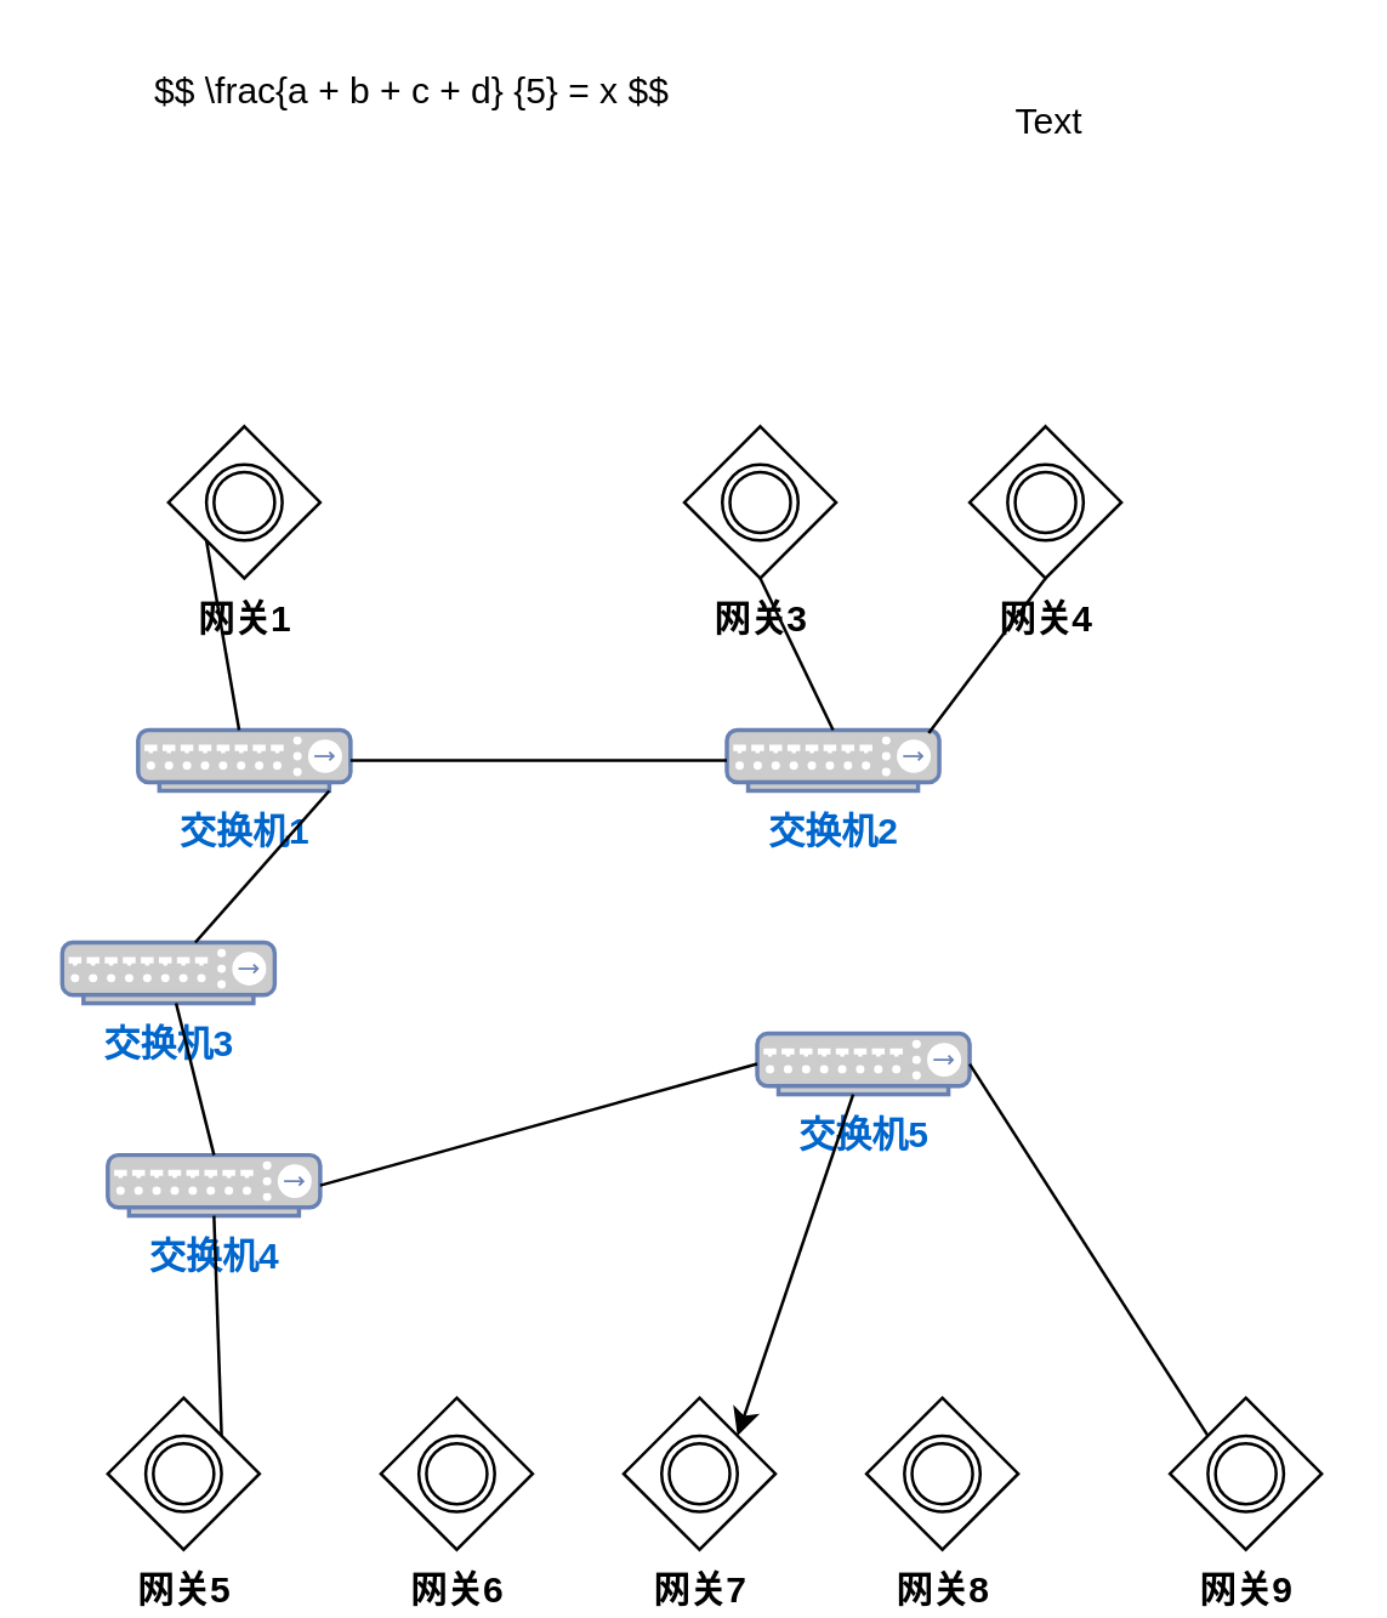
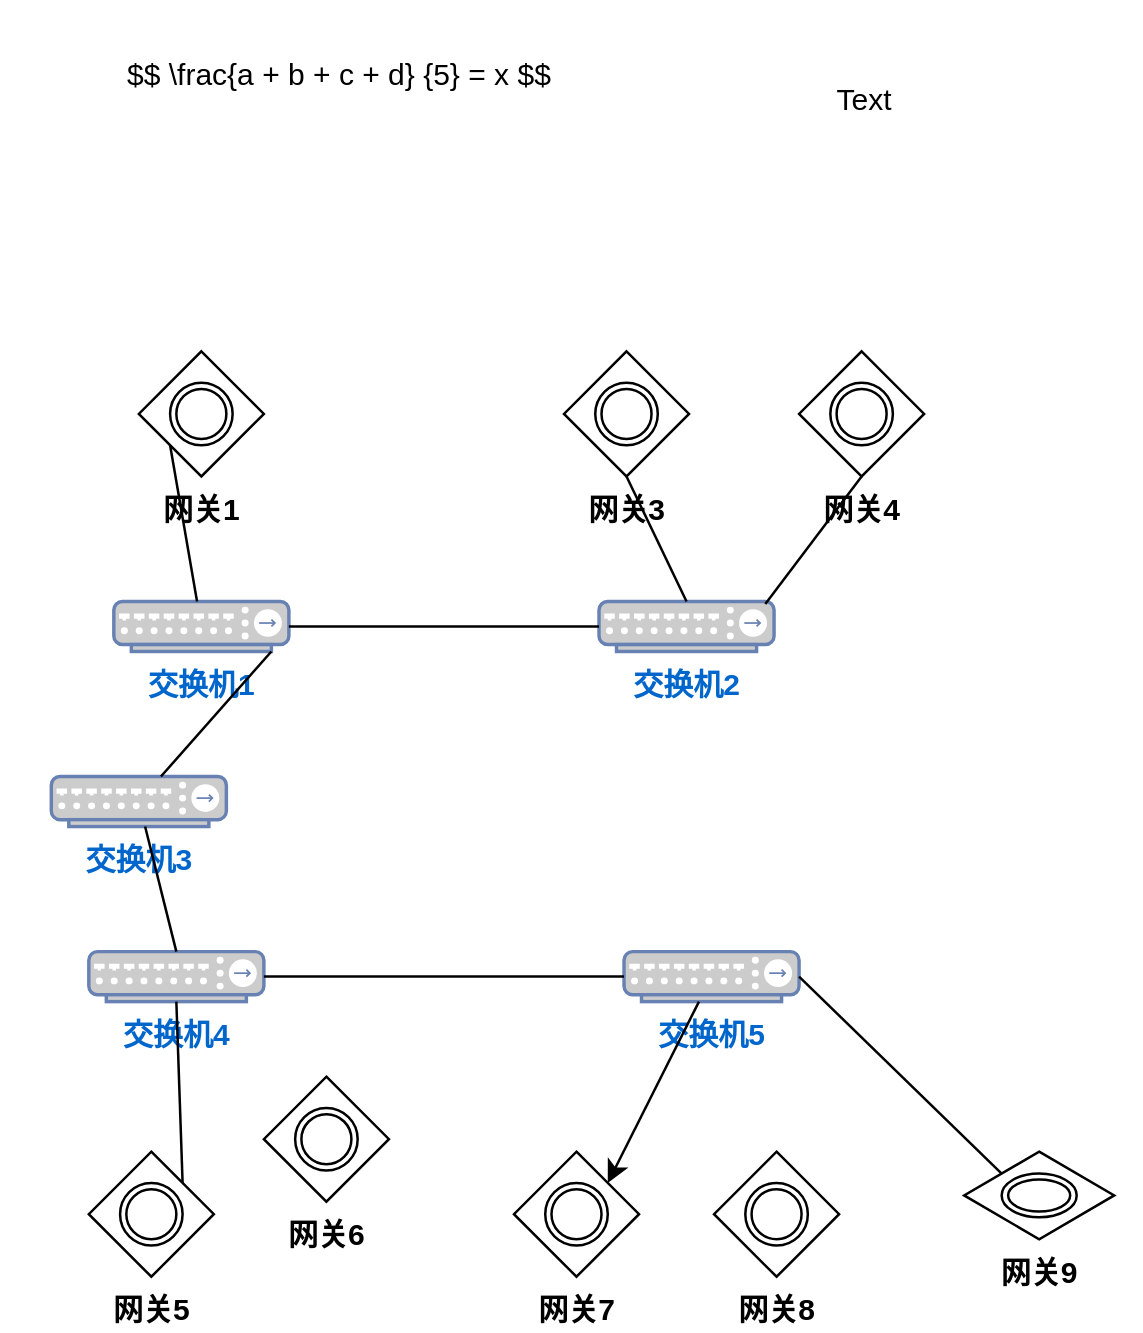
- <mxCell id="5" value="&lt;b&gt;&lt;font style=&quot;vertical-align: inherit&quot;&gt;&lt;font style=&quot;vertical-align: inherit&quot;&gt;&lt;font style=&quot;vertical-align: inherit&quot;&gt;&lt;font style=&quot;vertical-align: inherit&quot;&gt;交换机5&lt;/font&gt;&lt;/font&gt;&lt;/font&gt;&lt;/font&gt;&lt;/b&gt;" style="fontColor=#0066CC;verticalAlign=top;verticalLabelPosition=bottom;labelPosition=center;align=center;html=1;outlineConnect=0;fillColor=#CCCCCC;strokeColor=#6881B3;gradientColor=none;gradientDirection=north;strokeWidth=2;shape=mxgraph.networks.hub;" parent="1" vertex="1"><mxGeometry x="249" y="340" width="70" height="20" as="geometry" /></mxCell>
+ <mxCell id="5" value="&lt;b&gt;&lt;font style=&quot;vertical-align: inherit&quot;&gt;&lt;font style=&quot;vertical-align: inherit&quot;&gt;&lt;font style=&quot;vertical-align: inherit&quot;&gt;&lt;font style=&quot;vertical-align: inherit&quot;&gt;交换机5&lt;/font&gt;&lt;/font&gt;&lt;/font&gt;&lt;/font&gt;&lt;/b&gt;" style="fontColor=#0066CC;verticalAlign=top;verticalLabelPosition=bottom;labelPosition=center;align=center;html=1;outlineConnect=0;fillColor=#CCCCCC;strokeColor=#6881B3;gradientColor=none;gradientDirection=north;strokeWidth=2;shape=mxgraph.networks.hub;" parent="1" vertex="1"><mxGeometry x="249" y="380" width="70" height="20" as="geometry" /></mxCell>
- <mxCell id="12" value="&lt;b&gt;&lt;font style=&quot;vertical-align: inherit&quot;&gt;&lt;font style=&quot;vertical-align: inherit&quot;&gt;&lt;font style=&quot;vertical-align: inherit&quot;&gt;&lt;font style=&quot;vertical-align: inherit&quot;&gt;&lt;font style=&quot;vertical-align: inherit&quot;&gt;&lt;font style=&quot;vertical-align: inherit&quot;&gt;网关6&lt;/font&gt;&lt;/font&gt;&lt;/font&gt;&lt;/font&gt;&lt;/font&gt;&lt;/font&gt;&lt;/b&gt;" style="shape=mxgraph.bpmn.shape;html=1;verticalLabelPosition=bottom;labelBackgroundColor=#ffffff;verticalAlign=top;align=center;perimeter=rhombusPerimeter;background=gateway;outlineConnect=0;outline=throwing;symbol=general;" parent="1" vertex="1"><mxGeometry x="125" y="460" width="50" height="50" as="geometry" /></mxCell>
+ <mxCell id="12" value="&lt;b&gt;&lt;font style=&quot;vertical-align: inherit&quot;&gt;&lt;font style=&quot;vertical-align: inherit&quot;&gt;&lt;font style=&quot;vertical-align: inherit&quot;&gt;&lt;font style=&quot;vertical-align: inherit&quot;&gt;&lt;font style=&quot;vertical-align: inherit&quot;&gt;&lt;font style=&quot;vertical-align: inherit&quot;&gt;网关6&lt;/font&gt;&lt;/font&gt;&lt;/font&gt;&lt;/font&gt;&lt;/font&gt;&lt;/font&gt;&lt;/b&gt;" style="shape=mxgraph.bpmn.shape;html=1;verticalLabelPosition=bottom;labelBackgroundColor=#ffffff;verticalAlign=top;align=center;perimeter=rhombusPerimeter;background=gateway;outlineConnect=0;outline=throwing;symbol=general;" parent="1" vertex="1"><mxGeometry x="105" y="430" width="50" height="50" as="geometry" /></mxCell>
- <mxCell id="10" value="&lt;b&gt;&lt;font style=&quot;vertical-align: inherit&quot;&gt;&lt;font style=&quot;vertical-align: inherit&quot;&gt;&lt;font style=&quot;vertical-align: inherit&quot;&gt;&lt;font style=&quot;vertical-align: inherit&quot;&gt;网关9&lt;/font&gt;&lt;/font&gt;&lt;/font&gt;&lt;/font&gt;&lt;/b&gt;" style="shape=mxgraph.bpmn.shape;html=1;verticalLabelPosition=bottom;labelBackgroundColor=#ffffff;verticalAlign=top;align=center;perimeter=rhombusPerimeter;background=gateway;outlineConnect=0;outline=throwing;symbol=general;" parent="1" vertex="1"><mxGeometry x="385" y="460" width="50" height="50" as="geometry" /></mxCell>
+ <mxCell id="10" value="&lt;b&gt;&lt;font style=&quot;vertical-align: inherit&quot;&gt;&lt;font style=&quot;vertical-align: inherit&quot;&gt;&lt;font style=&quot;vertical-align: inherit&quot;&gt;&lt;font style=&quot;vertical-align: inherit&quot;&gt;网关9&lt;/font&gt;&lt;/font&gt;&lt;/font&gt;&lt;/font&gt;&lt;/b&gt;" style="shape=mxgraph.bpmn.shape;html=1;verticalLabelPosition=bottom;labelBackgroundColor=#ffffff;verticalAlign=top;align=center;perimeter=rhombusPerimeter;background=gateway;outlineConnect=0;outline=throwing;symbol=general;" parent="1" vertex="1"><mxGeometry x="385" y="460" width="60" height="35" as="geometry" /></mxCell>
